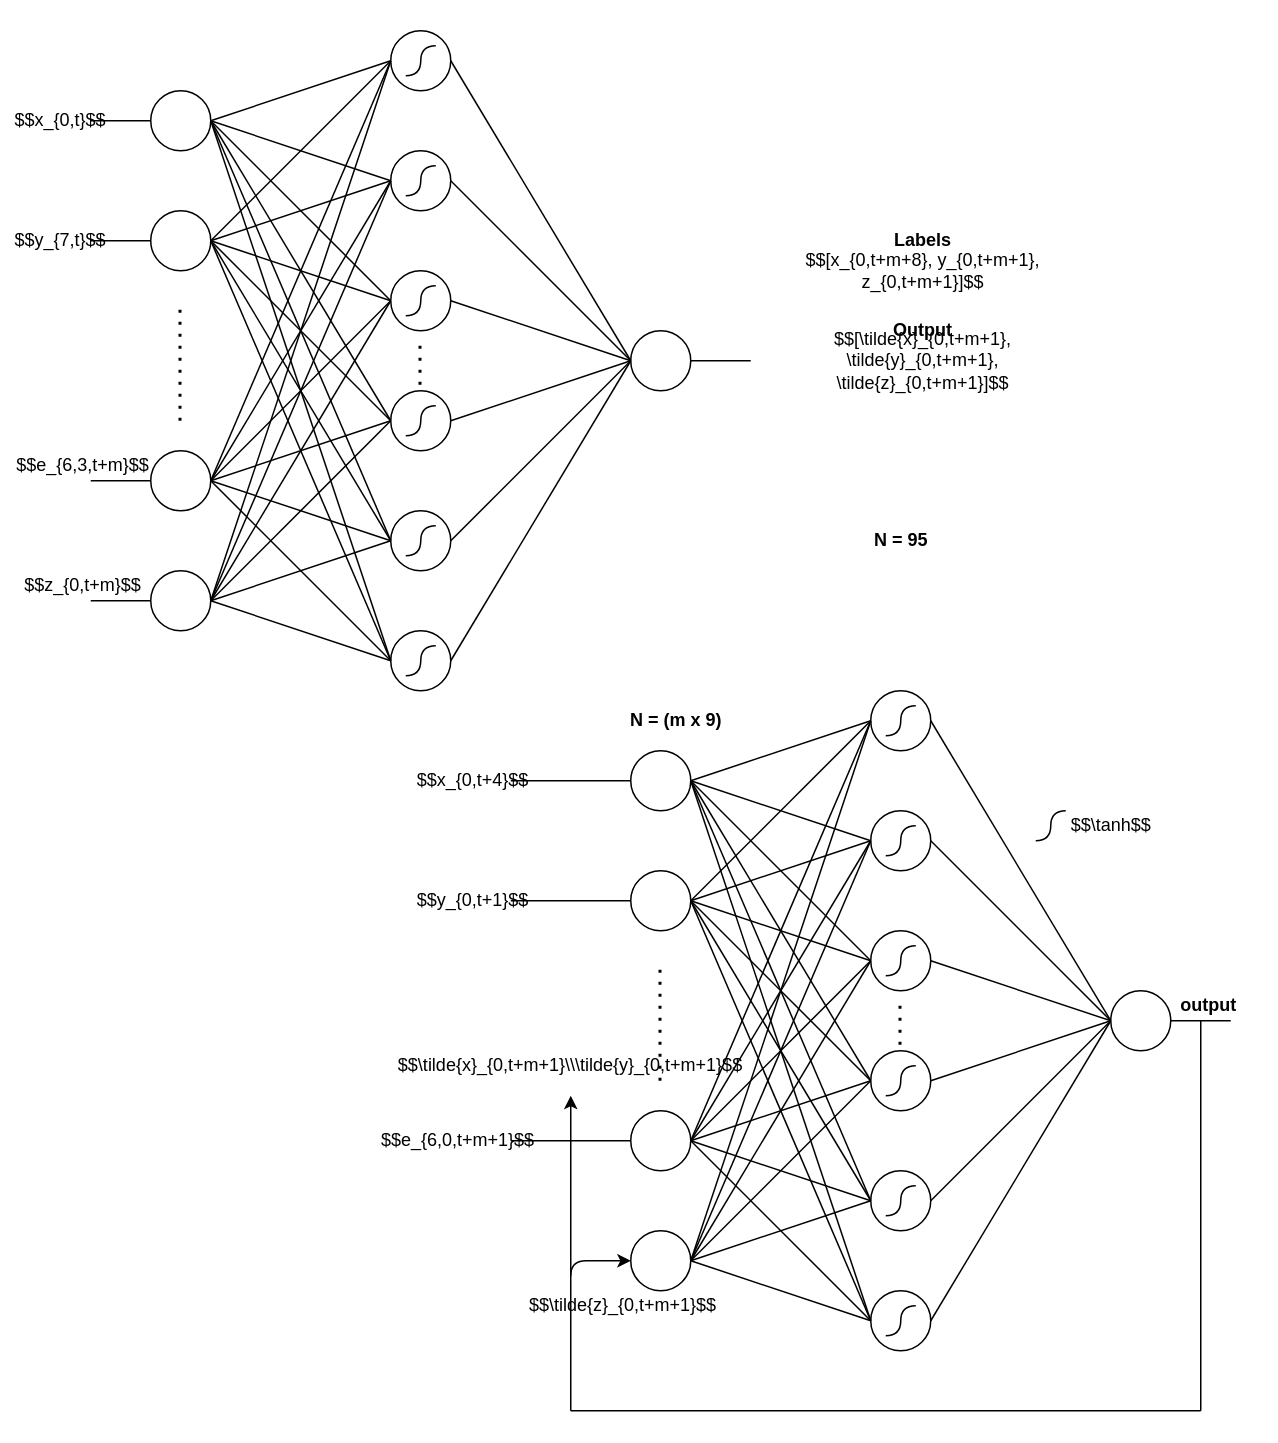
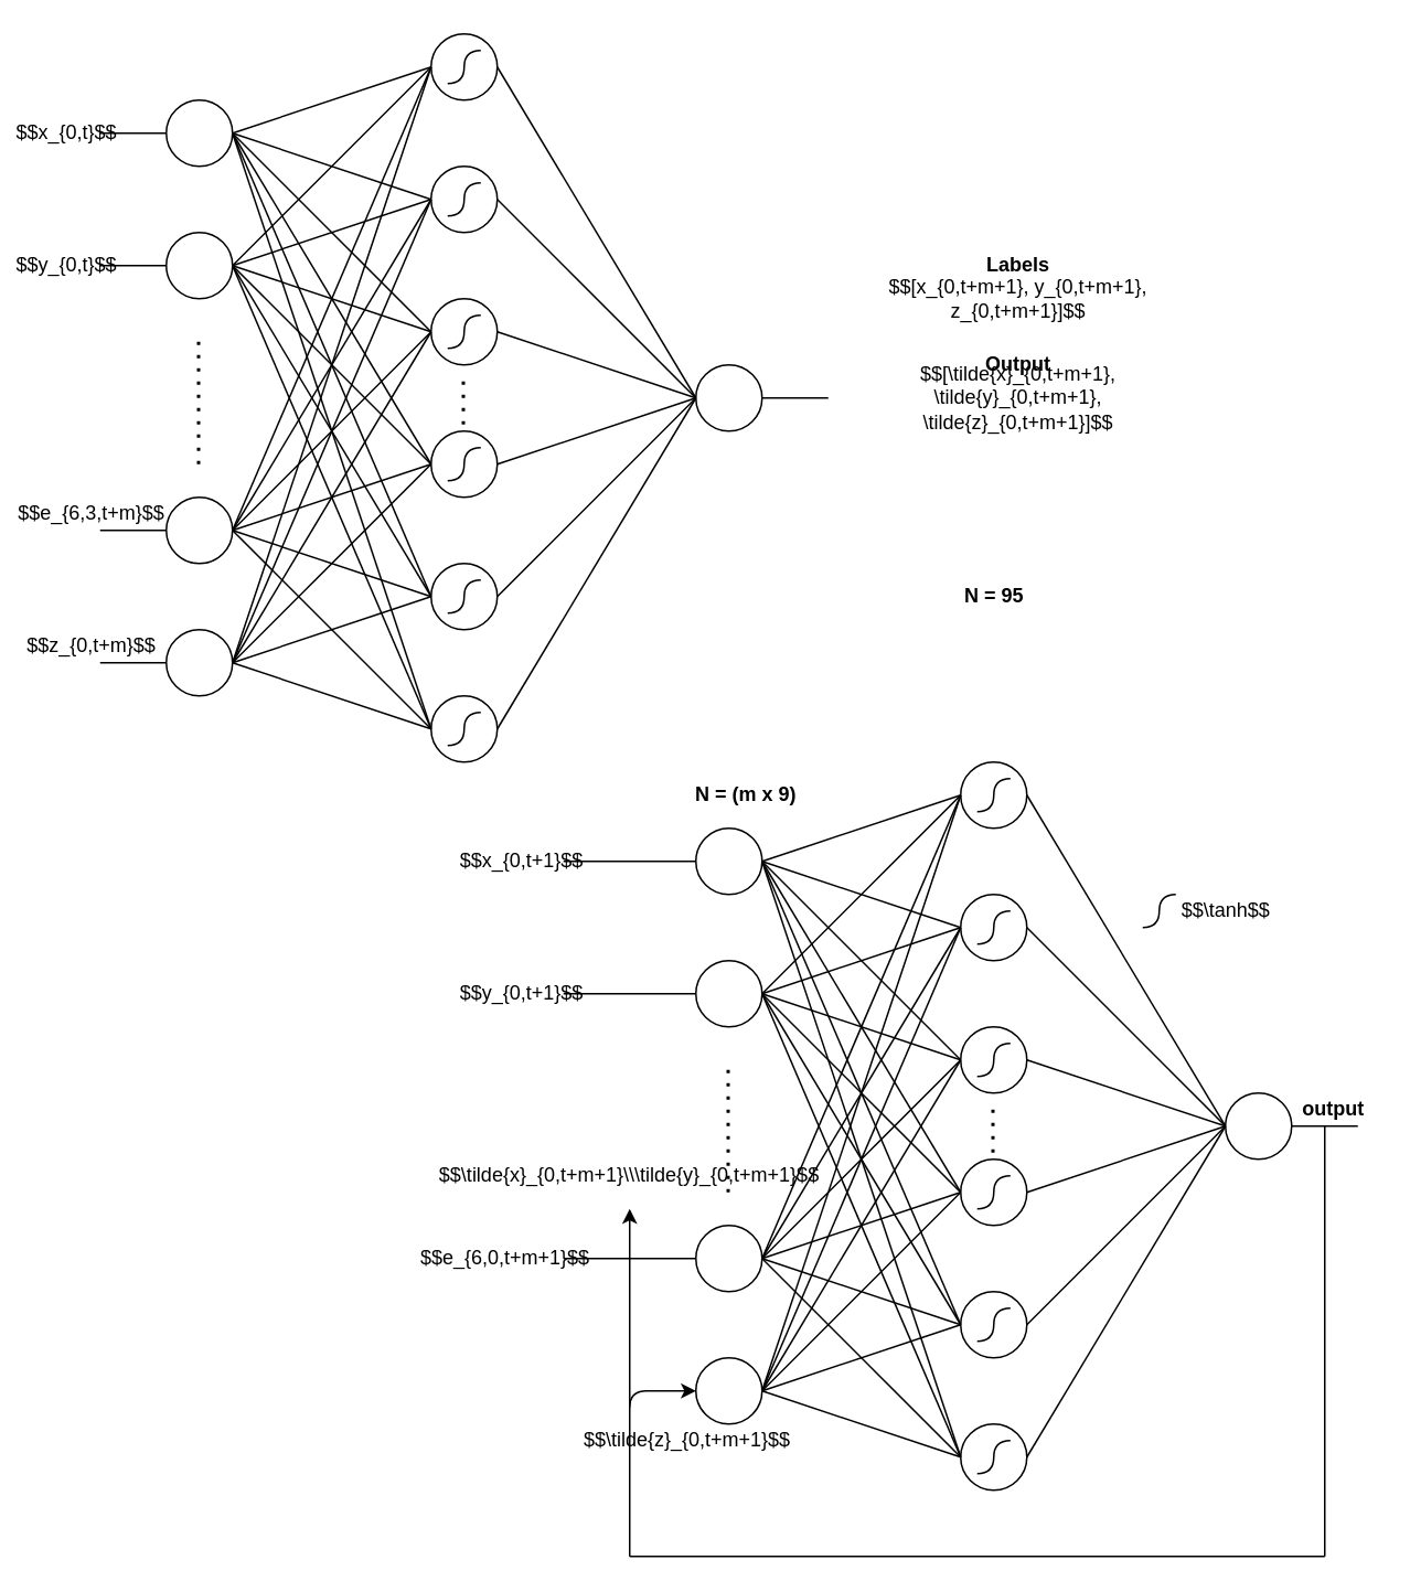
- <mxCell id="127" value="$$y_{7,t}$$" style="text;html=1;strokeColor=none;fillColor=none;align=center;verticalAlign=middle;whiteSpace=wrap;rounded=0;" parent="1" vertex="1"><mxGeometry x="20" y="150" width="40" height="20" as="geometry" /></mxCell>
+ <mxCell id="127" value="$$y_{0,t}$$" style="text;html=1;strokeColor=none;fillColor=none;align=center;verticalAlign=middle;whiteSpace=wrap;rounded=0;" parent="1" vertex="1"><mxGeometry x="20" y="150" width="40" height="20" as="geometry" /></mxCell>
- <mxCell id="123" value="$$[x_{0,t+m+8}, y_{0,t+m+1}, z_{0,t+m+1}]$$" style="text;html=1;strokeColor=none;fillColor=none;align=center;verticalAlign=middle;whiteSpace=wrap;rounded=0;" parent="1" vertex="1"><mxGeometry x="530" y="170" width="170" height="20" as="geometry" /></mxCell>
+ <mxCell id="123" value="$$[x_{0,t+m+1}, y_{0,t+m+1}, z_{0,t+m+1}]$$" style="text;html=1;strokeColor=none;fillColor=none;align=center;verticalAlign=middle;whiteSpace=wrap;rounded=0;" parent="1" vertex="1"><mxGeometry x="530" y="170" width="170" height="20" as="geometry" /></mxCell>
- <mxCell id="116" value="$$x_{0,t+4}$$" style="text;html=1;strokeColor=none;fillColor=none;align=center;verticalAlign=middle;whiteSpace=wrap;rounded=0;" parent="1" vertex="1"><mxGeometry x="290" y="510" width="50" height="20" as="geometry" /></mxCell>
+ <mxCell id="116" value="$$x_{0,t+1}$$" style="text;html=1;strokeColor=none;fillColor=none;align=center;verticalAlign=middle;whiteSpace=wrap;rounded=0;" parent="1" vertex="1"><mxGeometry x="290" y="510" width="50" height="20" as="geometry" /></mxCell>
